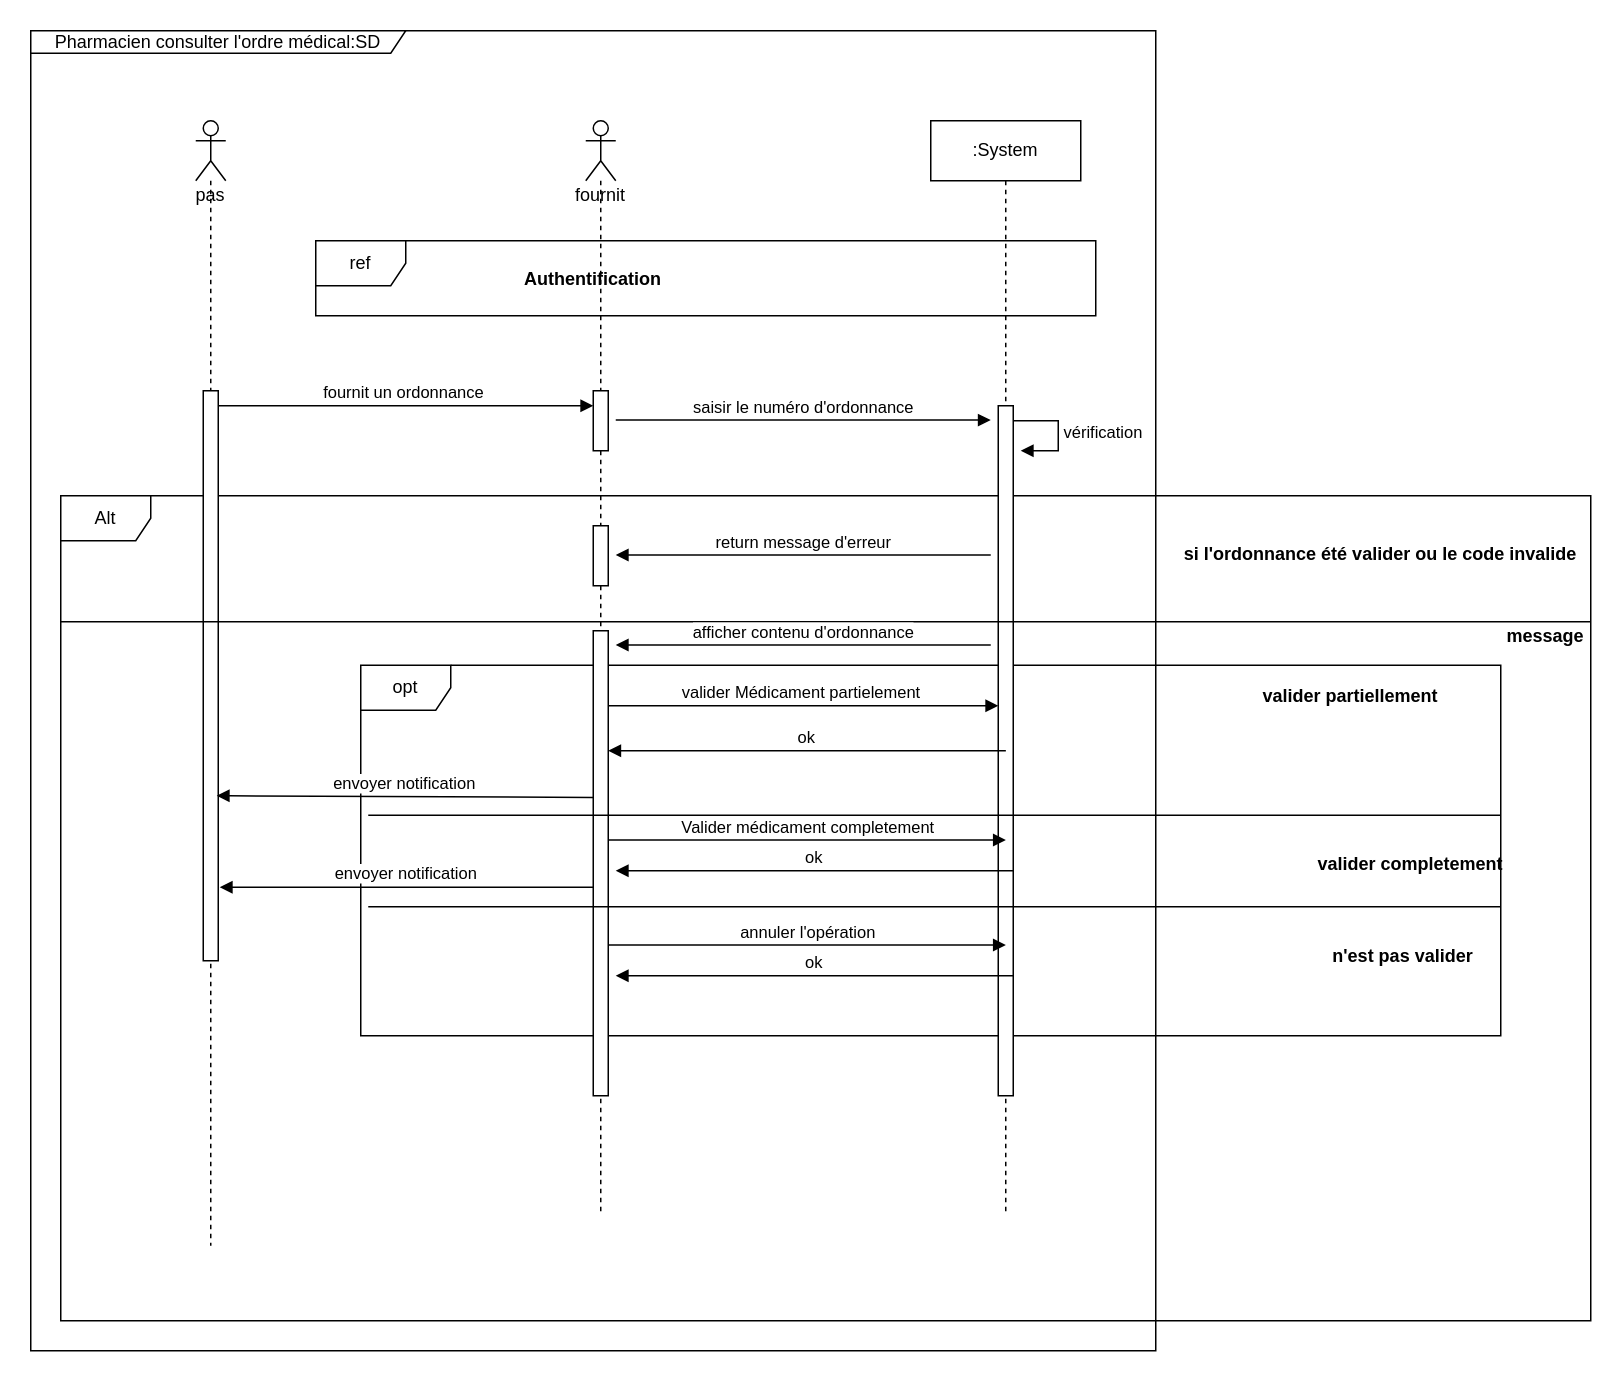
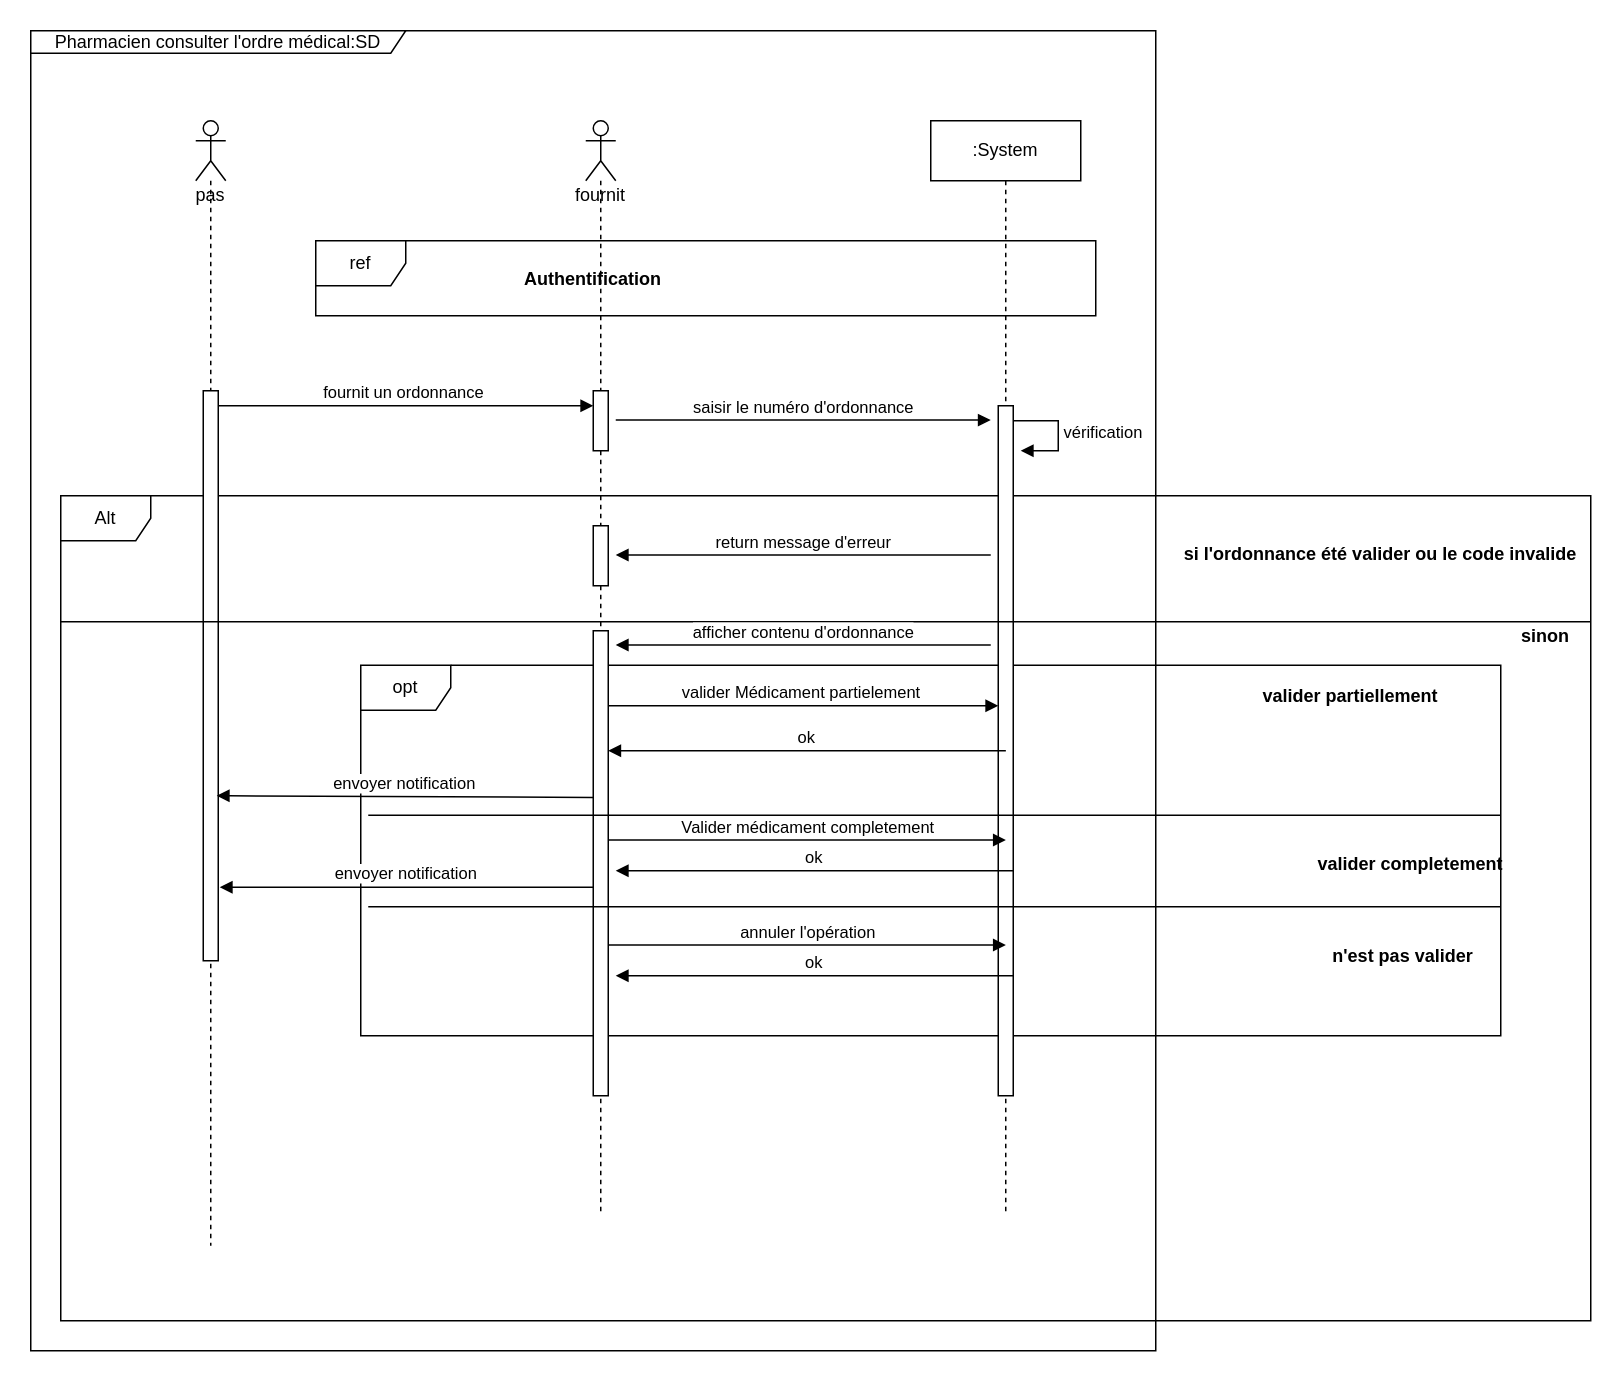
- <mxCell id="18" value="message" style="text;align=center;fontStyle=1;verticalAlign=middle;spacingLeft=3;spacingRight=3;strokeColor=none;rotatable=0;points=[[0,0.5],[1,0.5]];portConstraint=eastwest;" parent="1" vertex="1"><mxGeometry x="1000" y="410" width="60" height="26" as="geometry" /></mxCell>
+ <mxCell id="18" value="sinon" style="text;align=center;fontStyle=1;verticalAlign=middle;spacingLeft=3;spacingRight=3;strokeColor=none;rotatable=0;points=[[0,0.5],[1,0.5]];portConstraint=eastwest;" parent="1" vertex="1"><mxGeometry x="1000" y="410" width="60" height="26" as="geometry" /></mxCell>
